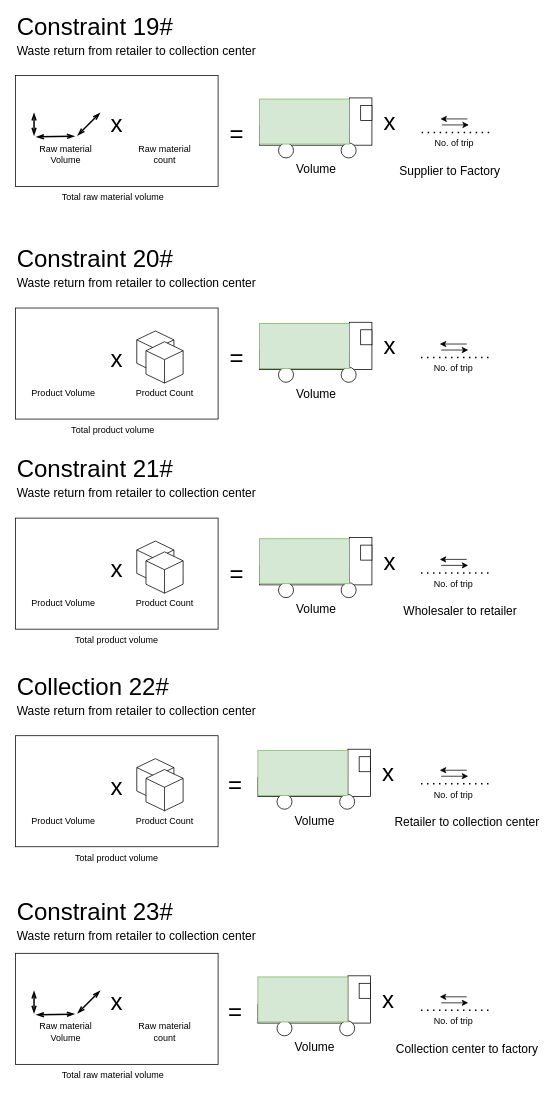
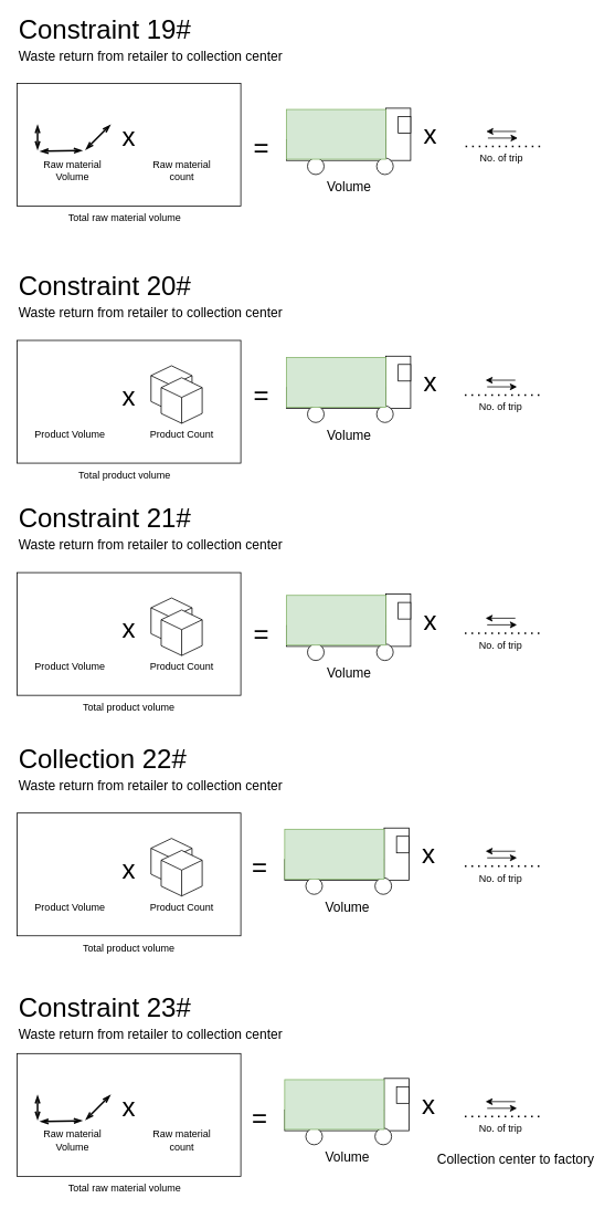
- <mxCell id="15" value="&lt;font style=&quot;font-size: 16px;&quot;&gt;Supplier to Factory&lt;/font&gt;" style="text;html=1;strokeColor=none;fillColor=none;align=center;verticalAlign=middle;whiteSpace=wrap;rounded=0;" parent="1" vertex="1"><mxGeometry x="526" y="212" width="146" height="30" as="geometry" /></mxCell>
- <mxCell id="42" value="&lt;font style=&quot;font-size: 16px;&quot;&gt;Wholesaler to retailer&lt;/font&gt;" style="text;html=1;strokeColor=none;fillColor=none;align=center;verticalAlign=middle;whiteSpace=wrap;rounded=0;" parent="1" vertex="1"><mxGeometry x="526" y="798" width="174" height="30" as="geometry" /></mxCell>
- <mxCell id="56" value="&lt;font style=&quot;font-size: 16px;&quot;&gt;Retailer to collection center&lt;/font&gt;" style="text;html=1;strokeColor=none;fillColor=none;align=center;verticalAlign=middle;whiteSpace=wrap;rounded=0;" parent="1" vertex="1"><mxGeometry x="524" y="1080" width="196" height="30" as="geometry" /></mxCell>
